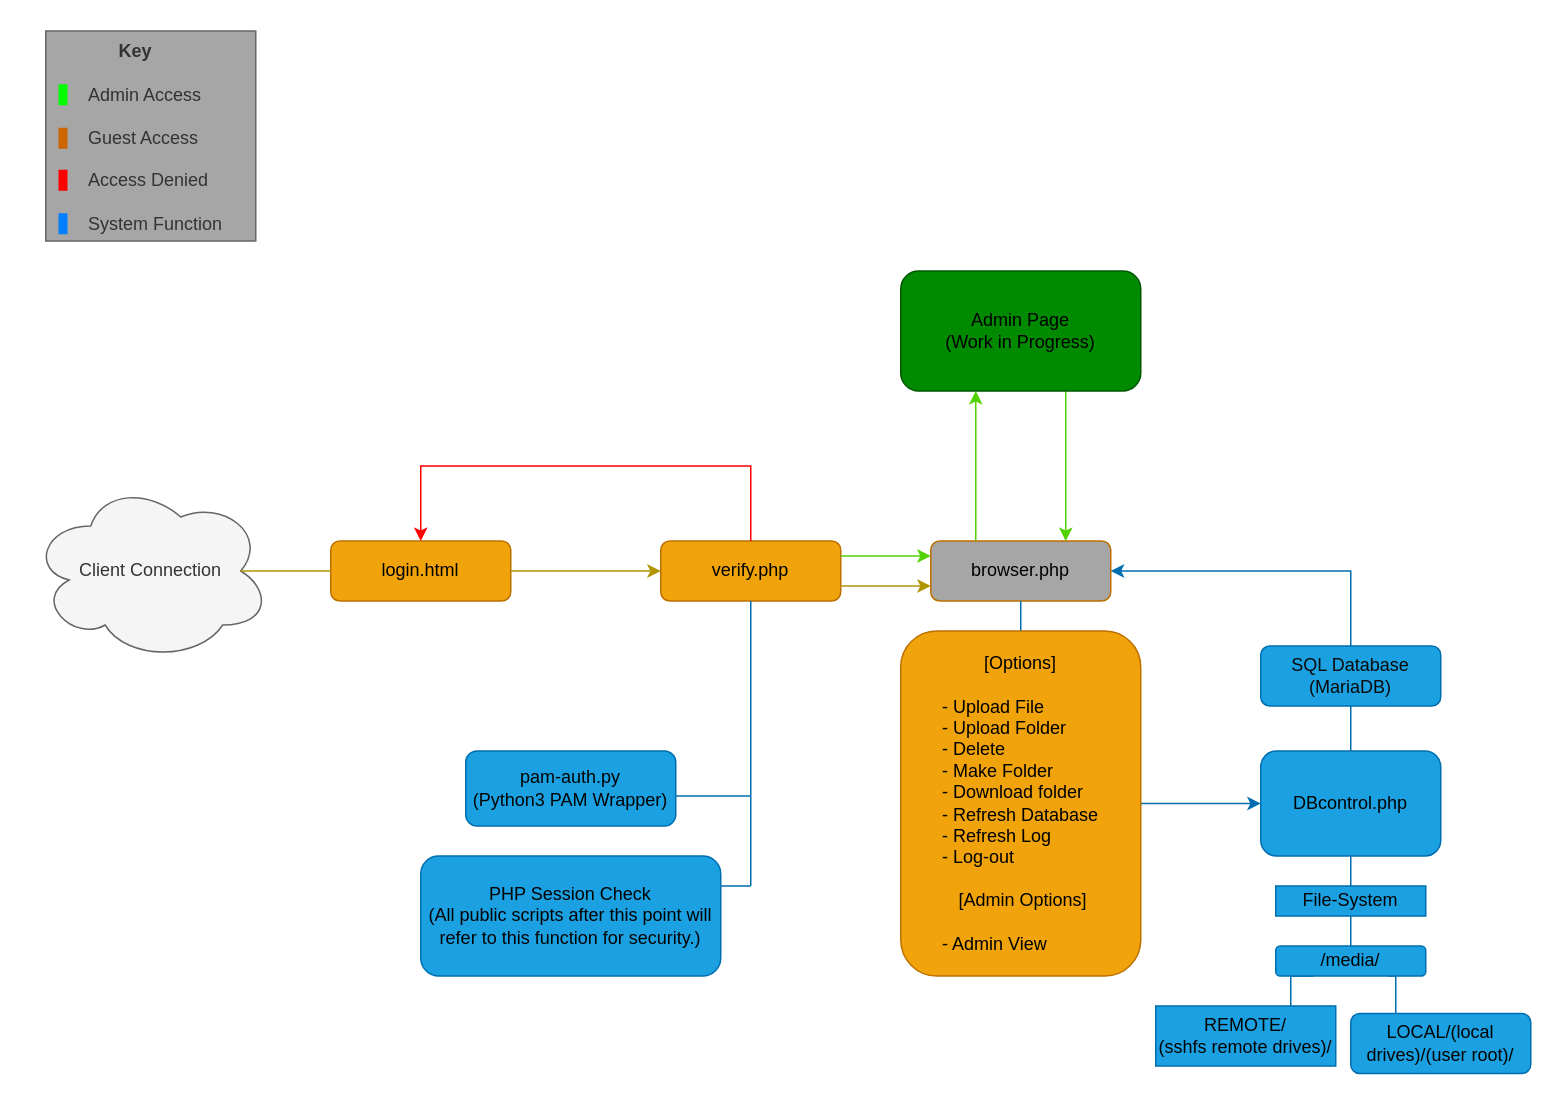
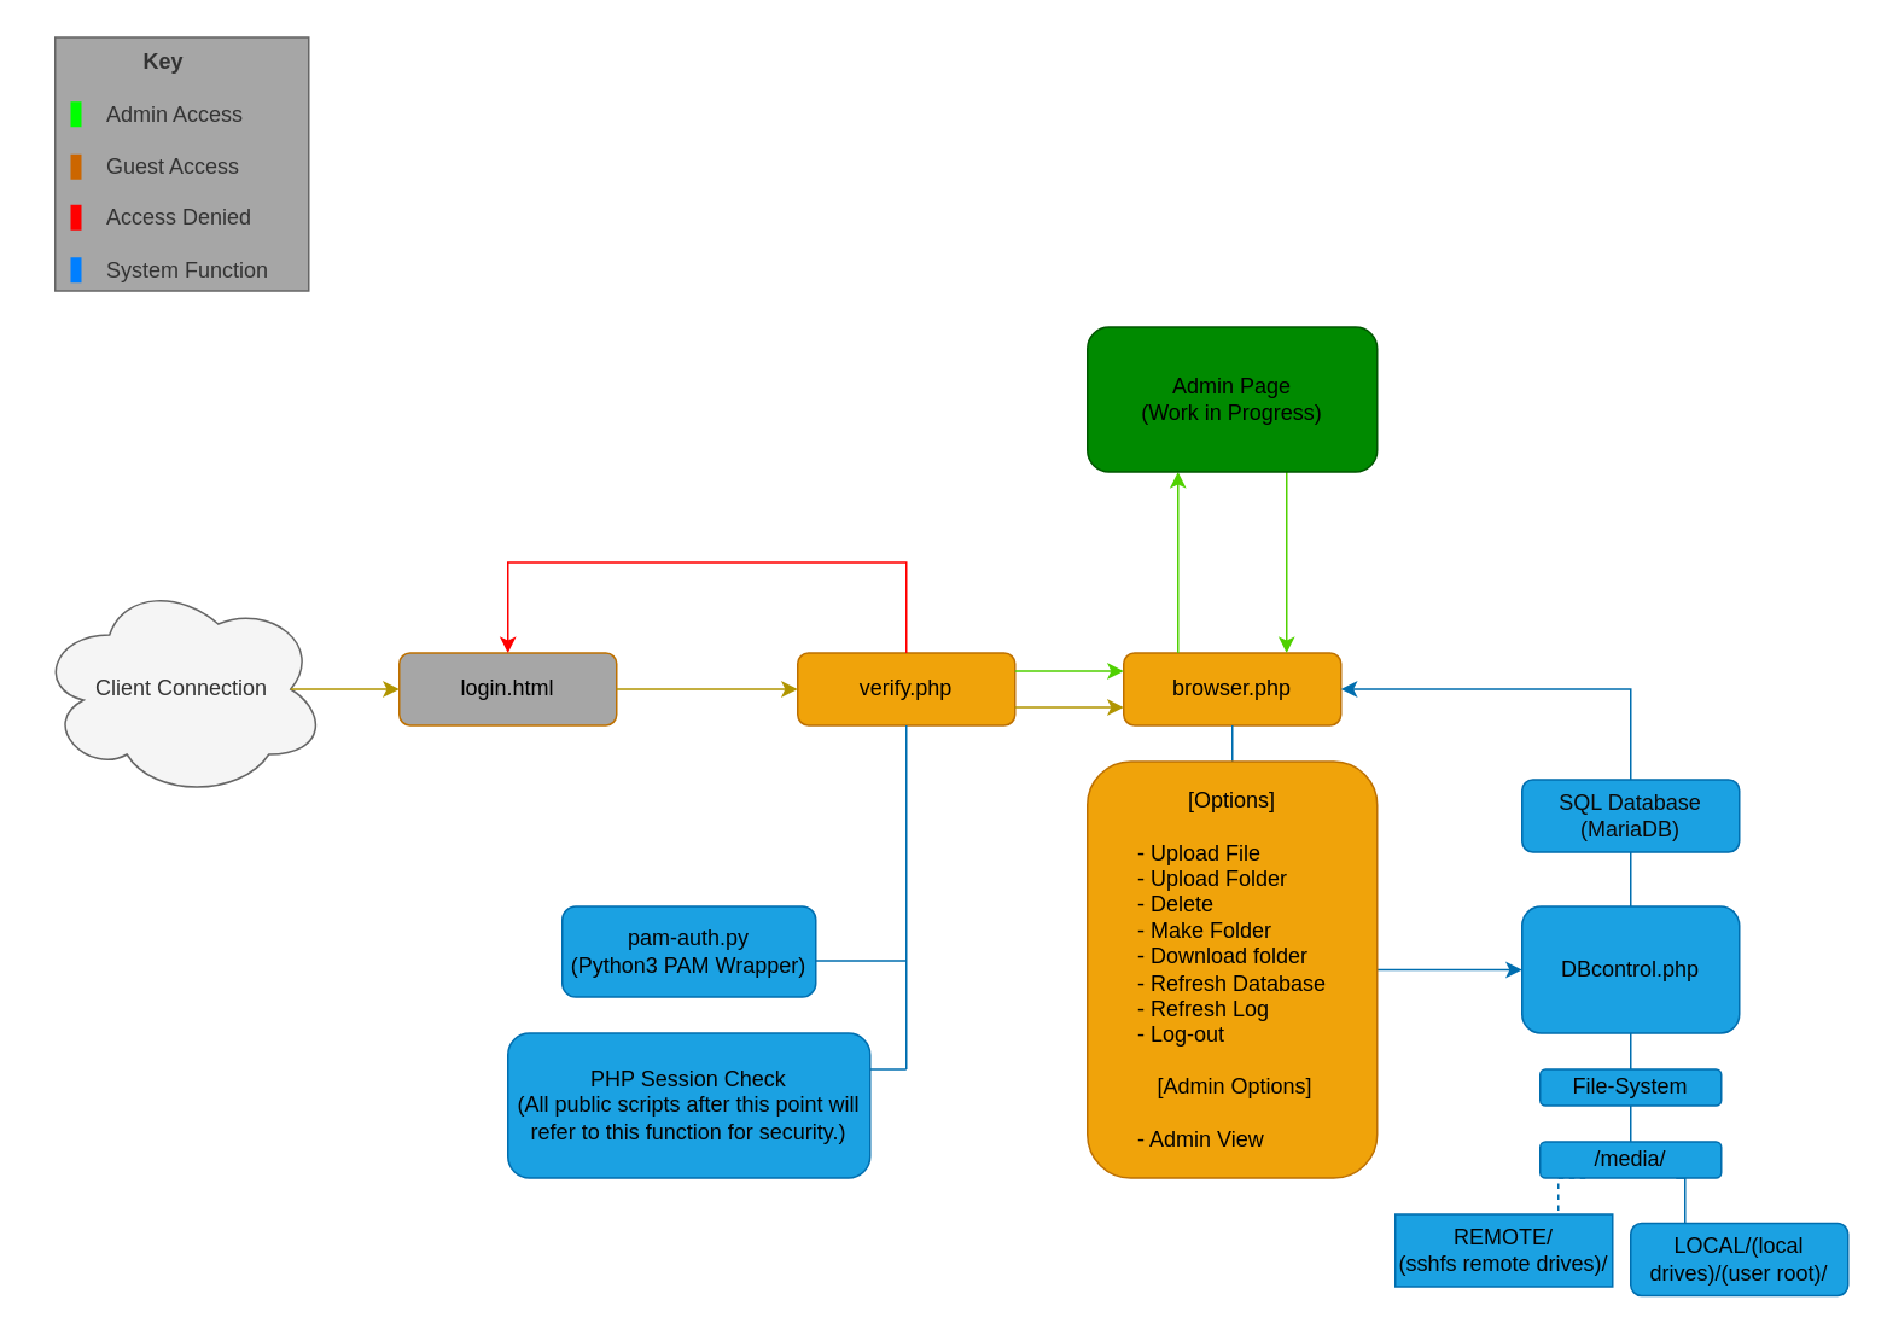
- <mxCell id="6" value="" style="endArrow=none;html=1;rounded=0;exitX=0.875;exitY=0.5;exitDx=0;exitDy=0;exitPerimeter=0;entryX=0;entryY=0.5;entryDx=0;entryDy=0;fillColor=#e3c800;strokeColor=#B09500;" parent="1" source="4" target="2" edge="1"><mxGeometry width="50" height="50" relative="1" as="geometry"><mxPoint x="360" y="360" as="sourcePoint" /><mxPoint x="410" y="310" as="targetPoint" /></mxGeometry></mxCell>
+ <mxCell id="6" value="" style="endArrow=classic;html=1;rounded=0;exitX=0.875;exitY=0.5;exitDx=0;exitDy=0;exitPerimeter=0;entryX=0;entryY=0.5;entryDx=0;entryDy=0;fillColor=#e3c800;strokeColor=#B09500;" parent="1" source="4" target="2" edge="1"><mxGeometry width="50" height="50" relative="1" as="geometry"><mxPoint x="360" y="360" as="sourcePoint" /><mxPoint x="410" y="310" as="targetPoint" /></mxGeometry></mxCell>
- <mxCell id="2" value="login.html" style="rounded=1;whiteSpace=wrap;html=1;fontSize=12;glass=0;strokeWidth=1;shadow=0;fillColor=#f0a30a;fontColor=#000000;strokeColor=#BD7000;" parent="1" vertex="1"><mxGeometry x="220" y="360" width="120" height="40" as="geometry" /></mxCell>
+ <mxCell id="2" value="login.html" style="rounded=1;whiteSpace=wrap;html=1;fontSize=12;glass=0;strokeWidth=1;shadow=0;fillColor=#a6a6a6;fontColor=#000000;strokeColor=#BD7000;" parent="1" vertex="1"><mxGeometry x="220" y="360" width="120" height="40" as="geometry" /></mxCell>
- <mxCell id="7" value="browser.php" style="rounded=1;whiteSpace=wrap;html=1;fontSize=12;glass=0;strokeWidth=1;shadow=0;fillColor=#a6a6a6;fontColor=#000000;strokeColor=#BD7000;" parent="1" vertex="1"><mxGeometry x="620" y="360" width="120" height="40" as="geometry" /></mxCell>
+ <mxCell id="7" value="browser.php" style="rounded=1;whiteSpace=wrap;html=1;fontSize=12;glass=0;strokeWidth=1;shadow=0;fillColor=#f0a30a;fontColor=#000000;strokeColor=#BD7000;" parent="1" vertex="1"><mxGeometry x="620" y="360" width="120" height="40" as="geometry" /></mxCell>
- <mxCell id="28" value="File-System" style="whiteSpace=wrap;html=1;fontSize=12;glass=0;strokeWidth=1;shadow=0;fillColor=#1ba1e2;fontColor=#030303;strokeColor=#006EAF;rounded=0;" parent="1" vertex="1"><mxGeometry x="850" y="590" width="100" height="20" as="geometry" /></mxCell>
+ <mxCell id="28" value="File-System" style="rounded=1;whiteSpace=wrap;html=1;fontSize=12;glass=0;strokeWidth=1;shadow=0;fillColor=#1ba1e2;fontColor=#030303;strokeColor=#006EAF;" parent="1" vertex="1"><mxGeometry x="850" y="590" width="100" height="20" as="geometry" /></mxCell>
- <mxCell id="30" style="edgeStyle=orthogonalEdgeStyle;rounded=0;orthogonalLoop=1;jettySize=auto;html=1;exitX=0.25;exitY=1;exitDx=0;exitDy=0;entryX=0.75;entryY=0;entryDx=0;entryDy=0;endArrow=none;endFill=0;fillColor=#1ba1e2;strokeColor=#006EAF;" parent="1" source="31" target="32" edge="1"><mxGeometry relative="1" as="geometry" /></mxCell>
+ <mxCell id="30" style="edgeStyle=orthogonalEdgeStyle;rounded=0;orthogonalLoop=1;jettySize=auto;html=1;exitX=0.25;exitY=1;exitDx=0;exitDy=0;entryX=0.75;entryY=0;entryDx=0;entryDy=0;endArrow=none;endFill=0;fillColor=#1ba1e2;strokeColor=#006EAF;dashed=1;" parent="1" source="31" target="32" edge="1"><mxGeometry relative="1" as="geometry" /></mxCell>
